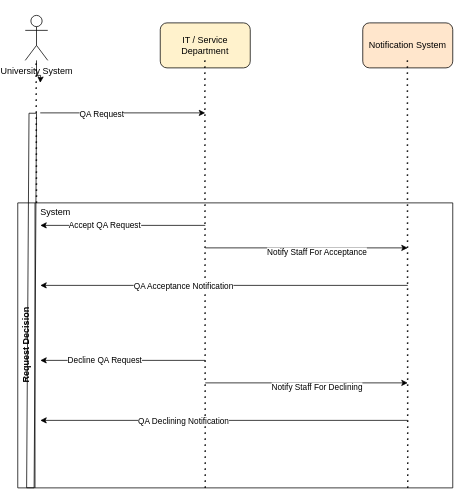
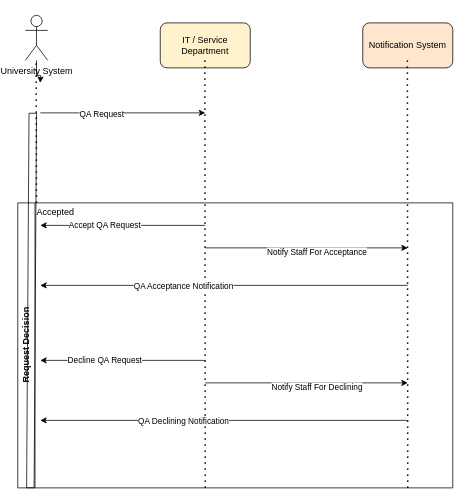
- <mxCell id="24" value="System" style="text;html=1;align=center;verticalAlign=middle;resizable=0;points=[];autosize=1;strokeColor=none;fillColor=none;" parent="1" vertex="1"><mxGeometry x="35" y="268" width="70" height="30" as="geometry" /></mxCell>
+ <mxCell id="24" value="Accepted" style="text;html=1;align=center;verticalAlign=middle;resizable=0;points=[];autosize=1;strokeColor=none;fillColor=none;" parent="1" vertex="1"><mxGeometry x="35" y="268" width="70" height="30" as="geometry" /></mxCell>
